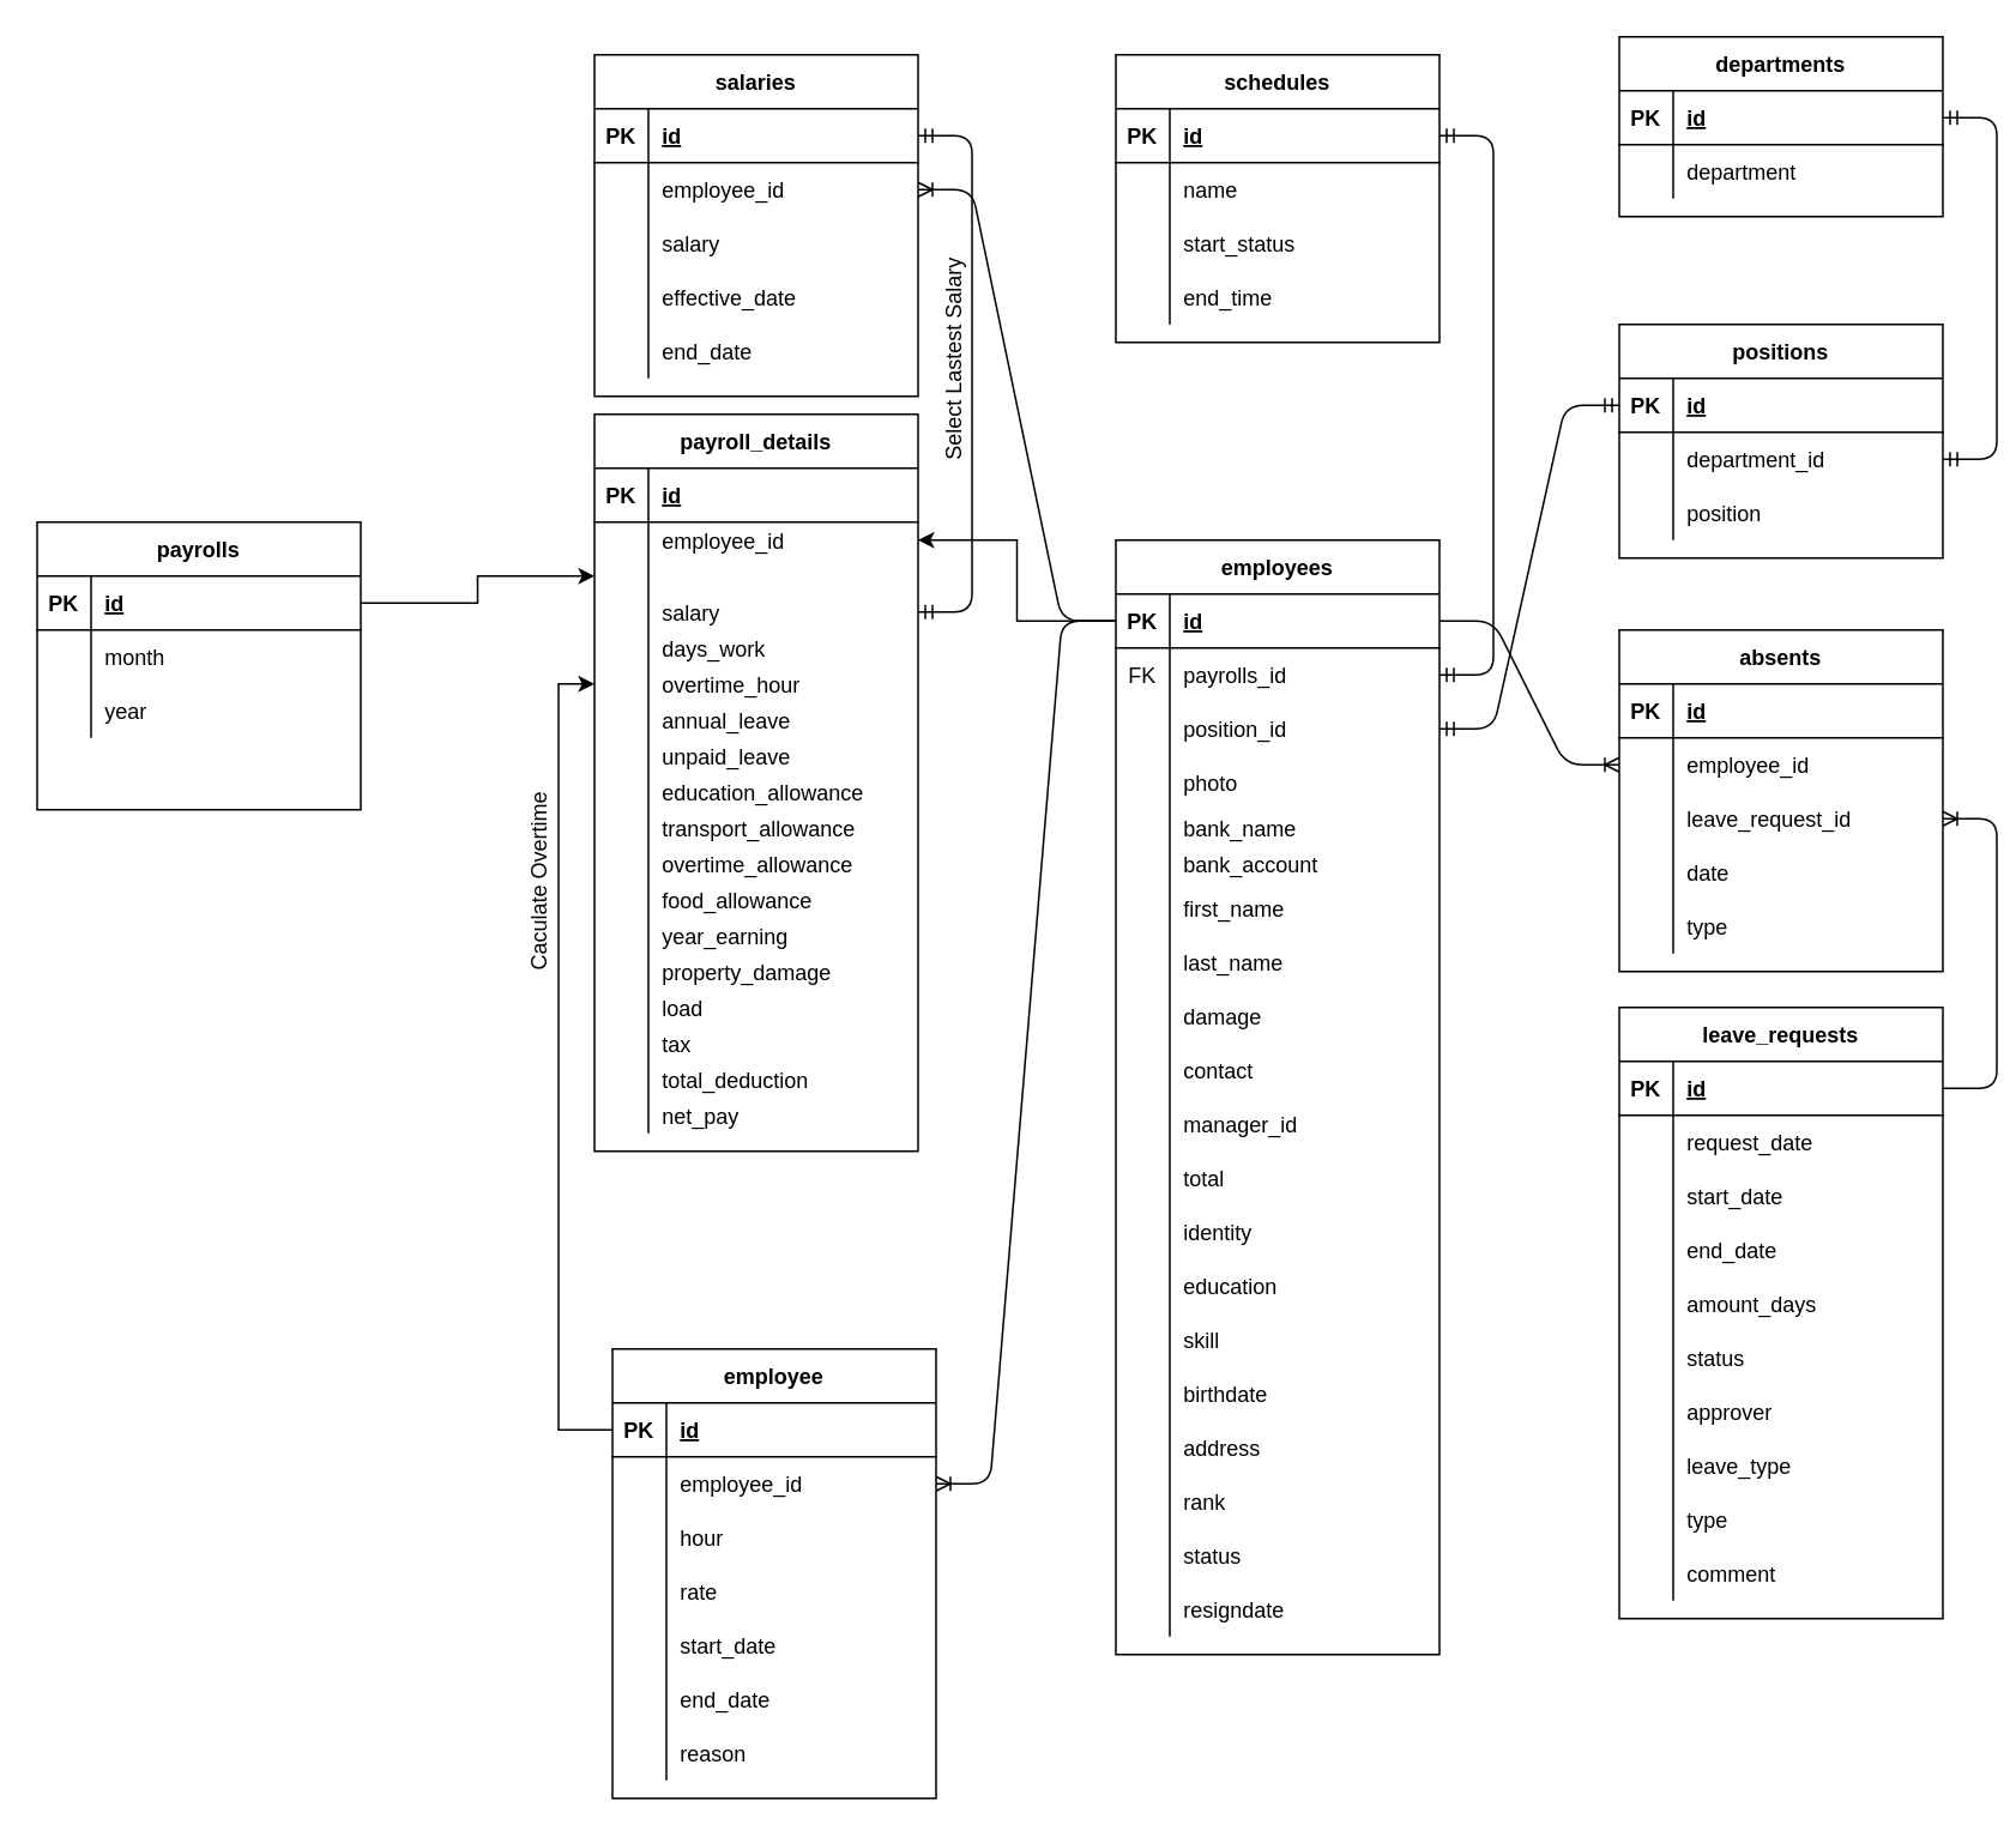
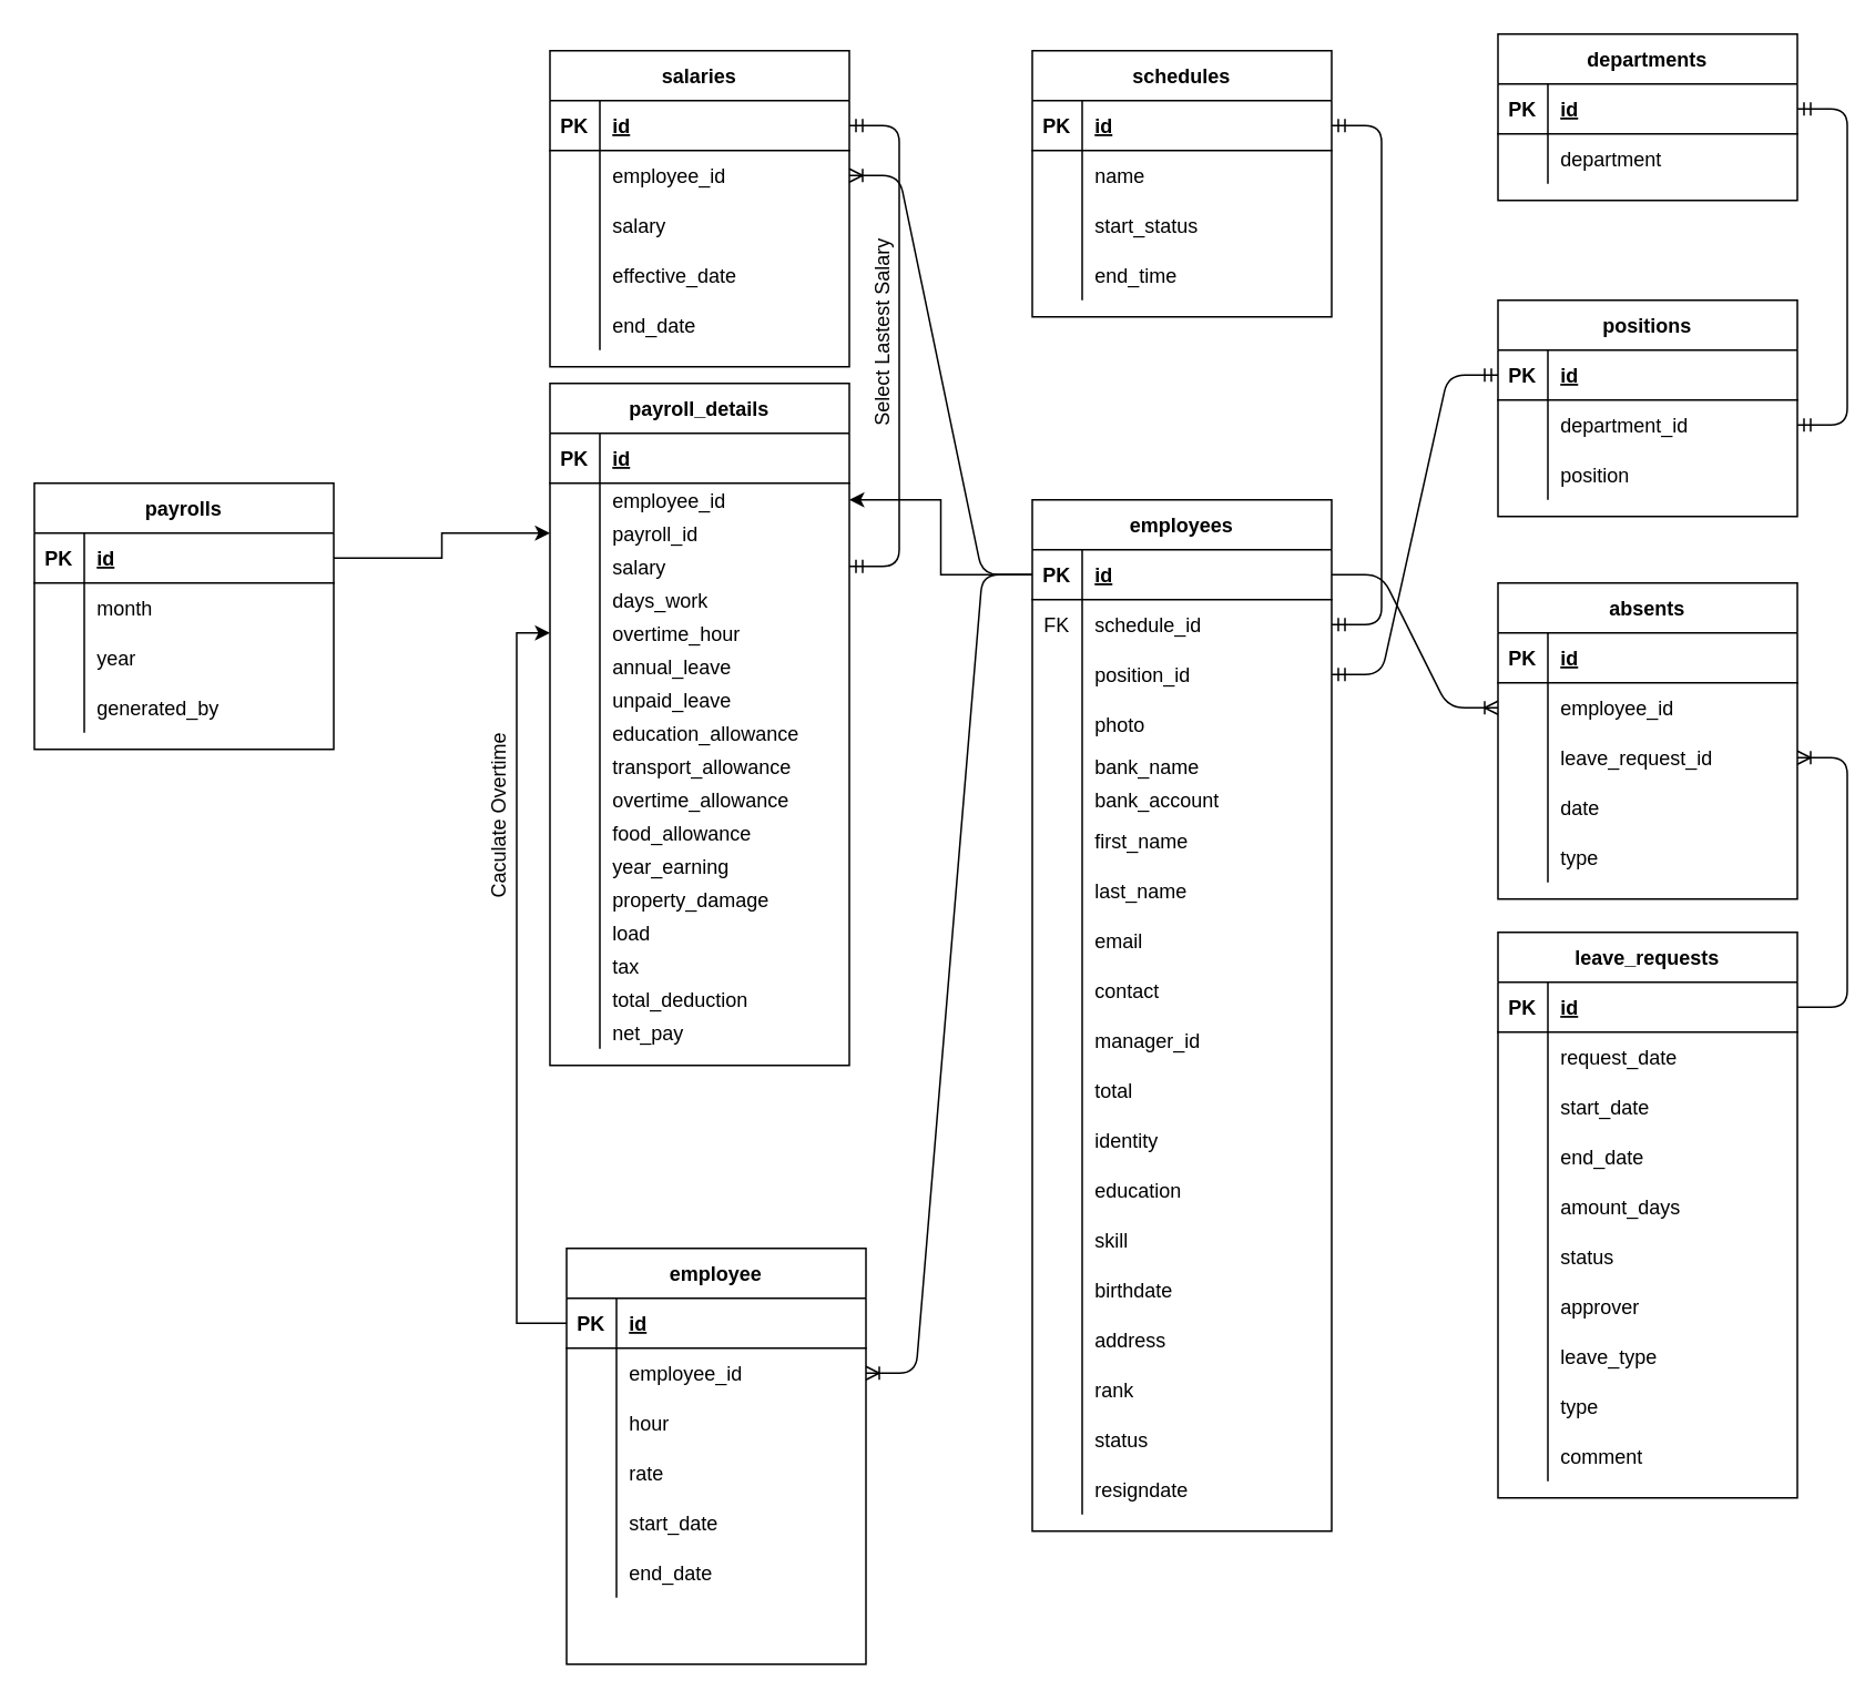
+ <mxCell id="193" value="payroll_id" style="shape=partialRectangle;connectable=0;fillColor=none;top=0;left=0;bottom=0;right=0;align=left;spacingLeft=6;overflow=hidden;" parent="191" vertex="1"><mxGeometry x="30" width="150" height="20" as="geometry" /></mxCell>
- <mxCell id="8" value="payrolls_id" style="shape=partialRectangle;connectable=0;fillColor=none;top=0;left=0;bottom=0;right=0;align=left;spacingLeft=6;overflow=hidden;" parent="6" vertex="1"><mxGeometry x="30" width="150" height="30" as="geometry" /></mxCell>
+ <mxCell id="8" value="schedule_id" style="shape=partialRectangle;connectable=0;fillColor=none;top=0;left=0;bottom=0;right=0;align=left;spacingLeft=6;overflow=hidden;" parent="6" vertex="1"><mxGeometry x="30" width="150" height="30" as="geometry" /></mxCell>
+ <mxCell id="256" value="generated_by" style="shape=partialRectangle;connectable=0;fillColor=none;top=0;left=0;bottom=0;right=0;align=left;spacingLeft=6;overflow=hidden;" parent="254" vertex="1"><mxGeometry x="30" width="150" height="30" as="geometry" /></mxCell>
- <mxCell id="29" value="damage" style="shape=partialRectangle;connectable=0;fillColor=none;top=0;left=0;bottom=0;right=0;align=left;spacingLeft=6;overflow=hidden;" parent="27" vertex="1"><mxGeometry x="30" width="150" height="30" as="geometry" /></mxCell>
+ <mxCell id="29" value="email" style="shape=partialRectangle;connectable=0;fillColor=none;top=0;left=0;bottom=0;right=0;align=left;spacingLeft=6;overflow=hidden;" parent="27" vertex="1"><mxGeometry x="30" width="150" height="30" as="geometry" /></mxCell>
- <mxCell id="134" value="reason" style="shape=partialRectangle;connectable=0;fillColor=none;top=0;left=0;bottom=0;right=0;align=left;spacingLeft=6;overflow=hidden;" parent="132" vertex="1"><mxGeometry x="30" width="150" height="30" as="geometry" /></mxCell>
